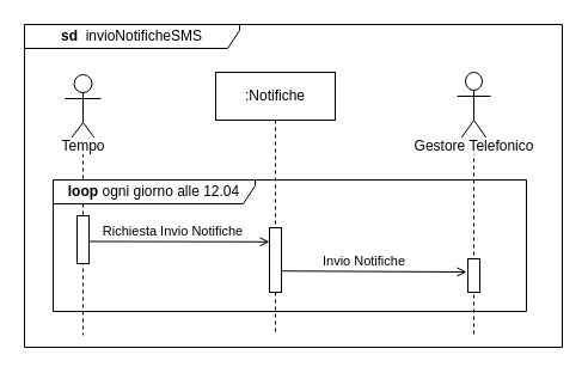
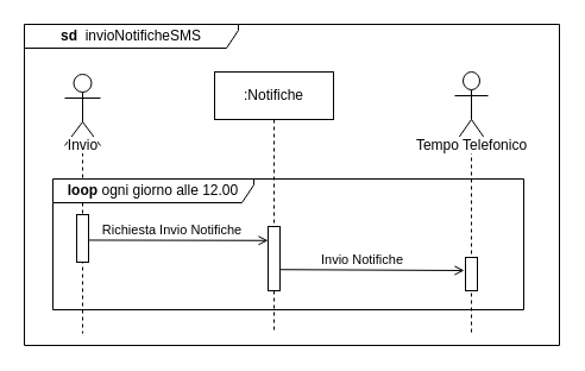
- <mxCell id="4" value="&lt;span style=&quot;background-color: rgb(255 , 255 , 255)&quot;&gt;&lt;font style=&quot;font-size: 12px&quot;&gt;Tempo&lt;/font&gt;&lt;/span&gt;" style="text;html=1;align=center;verticalAlign=middle;resizable=0;points=[];autosize=1;" parent="1" vertex="1"><mxGeometry x="44" y="112" width="50" height="20" as="geometry" /></mxCell>
+ <mxCell id="4" value="&lt;span style=&quot;background-color: rgb(255 , 255 , 255)&quot;&gt;&lt;font style=&quot;font-size: 12px&quot;&gt;Invio&lt;/font&gt;&lt;/span&gt;" style="text;html=1;align=center;verticalAlign=middle;resizable=0;points=[];autosize=1;" parent="1" vertex="1"><mxGeometry x="44" y="112" width="50" height="20" as="geometry" /></mxCell>
- <mxCell id="12" value="&lt;span style=&quot;background-color: rgb(255 , 255 , 255)&quot;&gt;&lt;font style=&quot;font-size: 12px&quot;&gt;Gestore Telefonico&lt;/font&gt;&lt;/span&gt;" style="text;html=1;align=center;verticalAlign=middle;resizable=0;points=[];autosize=1;" parent="1" vertex="1"><mxGeometry x="336" y="112" width="120" height="20" as="geometry" /></mxCell>
+ <mxCell id="12" value="&lt;span style=&quot;background-color: rgb(255 , 255 , 255)&quot;&gt;&lt;font style=&quot;font-size: 12px&quot;&gt;Tempo Telefonico&lt;/font&gt;&lt;/span&gt;" style="text;html=1;align=center;verticalAlign=middle;resizable=0;points=[];autosize=1;" parent="1" vertex="1"><mxGeometry x="336" y="112" width="120" height="20" as="geometry" /></mxCell>
- <mxCell id="13" value="&lt;b&gt;loop &lt;/b&gt;ogni giorno alle 12.04" style="shape=umlFrame;whiteSpace=wrap;html=1;width=169;height=20;" parent="1" vertex="1"><mxGeometry x="44" y="150" width="396" height="110" as="geometry" /></mxCell>
+ <mxCell id="13" value="&lt;b&gt;loop &lt;/b&gt;ogni giorno alle 12.00" style="shape=umlFrame;whiteSpace=wrap;html=1;width=169;height=20;" parent="1" vertex="1"><mxGeometry x="44" y="150" width="396" height="110" as="geometry" /></mxCell>
